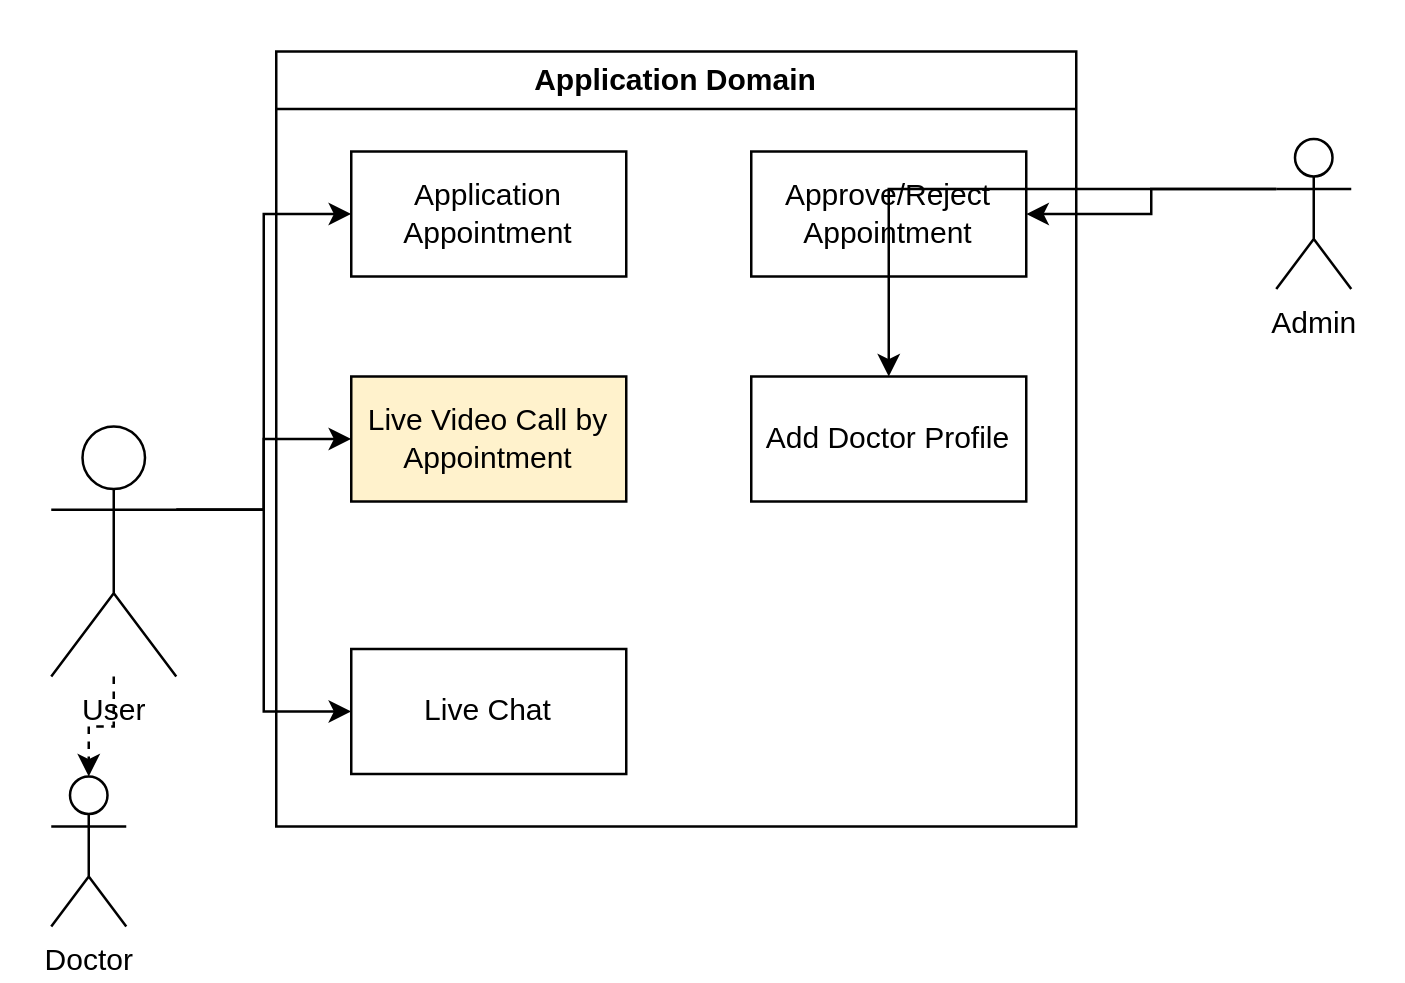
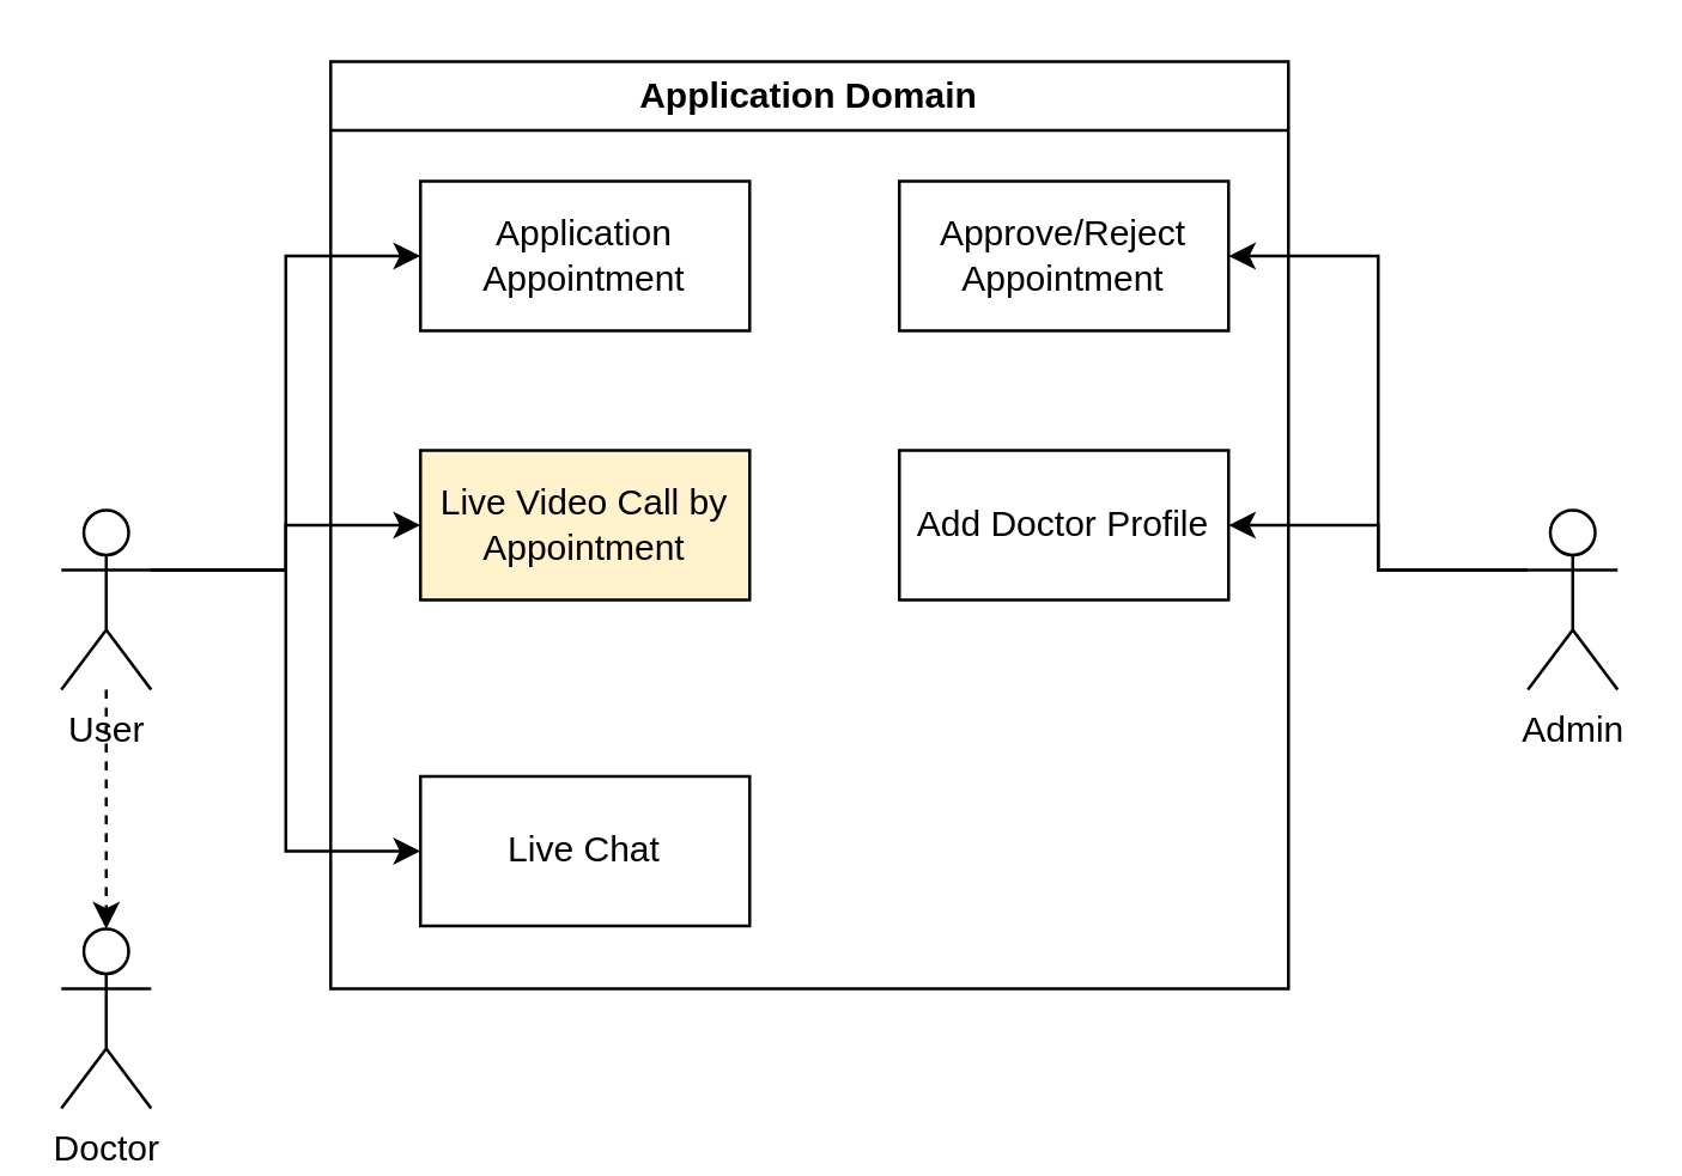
- <mxCell id="15" value="Admin" style="shape=umlActor;verticalLabelPosition=bottom;verticalAlign=top;html=1;" vertex="1" parent="1"><mxGeometry x="510" y="55" width="30" height="60" as="geometry" /></mxCell>
+ <mxCell id="15" value="Admin" style="shape=umlActor;verticalLabelPosition=bottom;verticalAlign=top;html=1;" vertex="1" parent="1"><mxGeometry x="510" y="170" width="30" height="60" as="geometry" /></mxCell>
- <mxCell id="12" value="User" style="shape=umlActor;verticalLabelPosition=bottom;verticalAlign=top;html=1;" vertex="1" parent="1"><mxGeometry x="20" y="170" width="50" height="100" as="geometry" /></mxCell>
+ <mxCell id="12" value="User" style="shape=umlActor;verticalLabelPosition=bottom;verticalAlign=top;html=1;" vertex="1" parent="1"><mxGeometry x="20" y="170" width="30" height="60" as="geometry" /></mxCell>
